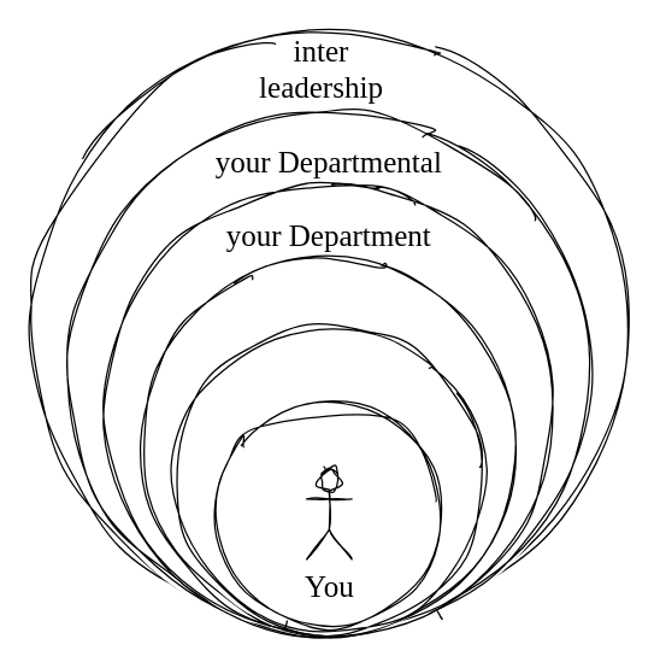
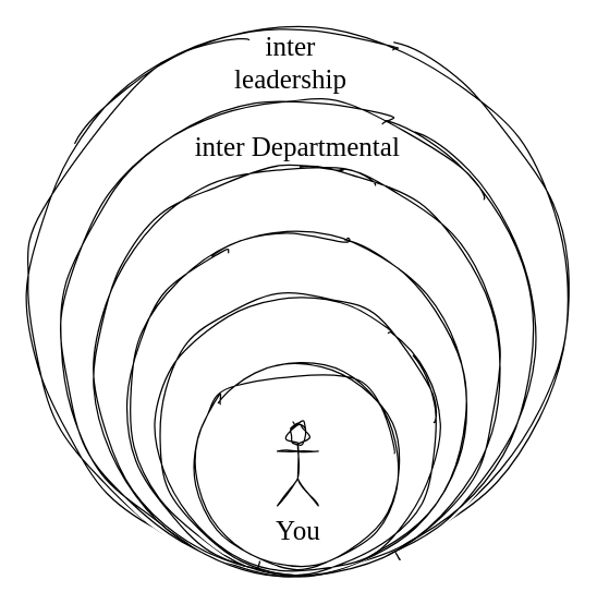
- <mxCell id="11" value="your Departmental" style="text;html=1;strokeColor=none;fillColor=none;align=center;verticalAlign=middle;whiteSpace=wrap;rounded=0;fontSize=20;fontFamily=Architects Daughter;" vertex="1" parent="1"><mxGeometry x="123.01" y="91.48" width="190" height="30" as="geometry" /></mxCell>
+ <mxCell id="11" value="inter Departmental" style="text;html=1;strokeColor=none;fillColor=none;align=center;verticalAlign=middle;whiteSpace=wrap;rounded=0;fontSize=20;fontFamily=Architects Daughter;" vertex="1" parent="1"><mxGeometry x="123.01" y="91.48" width="190" height="30" as="geometry" /></mxCell>
- <mxCell id="8" value="your Department" style="text;html=1;strokeColor=none;fillColor=none;align=center;verticalAlign=middle;whiteSpace=wrap;rounded=0;fontSize=20;fontFamily=Architects Daughter;" vertex="1" parent="1"><mxGeometry x="132.99" y="140.23" width="170" height="30" as="geometry" /></mxCell>
